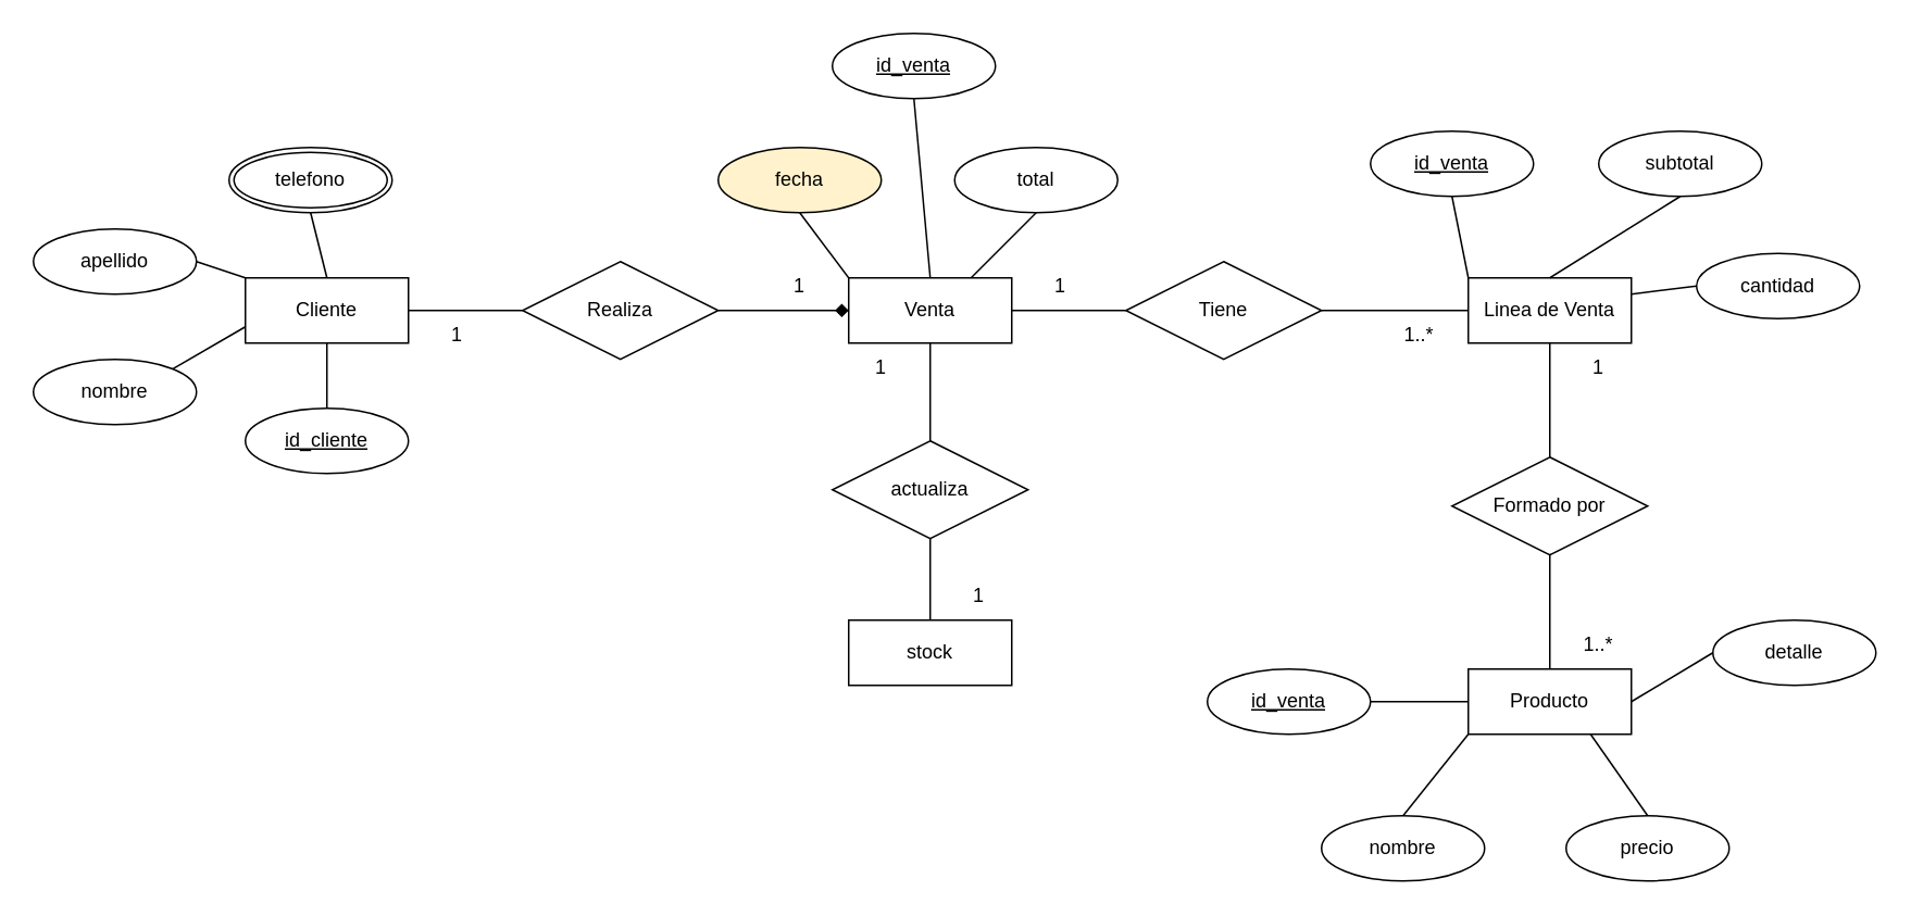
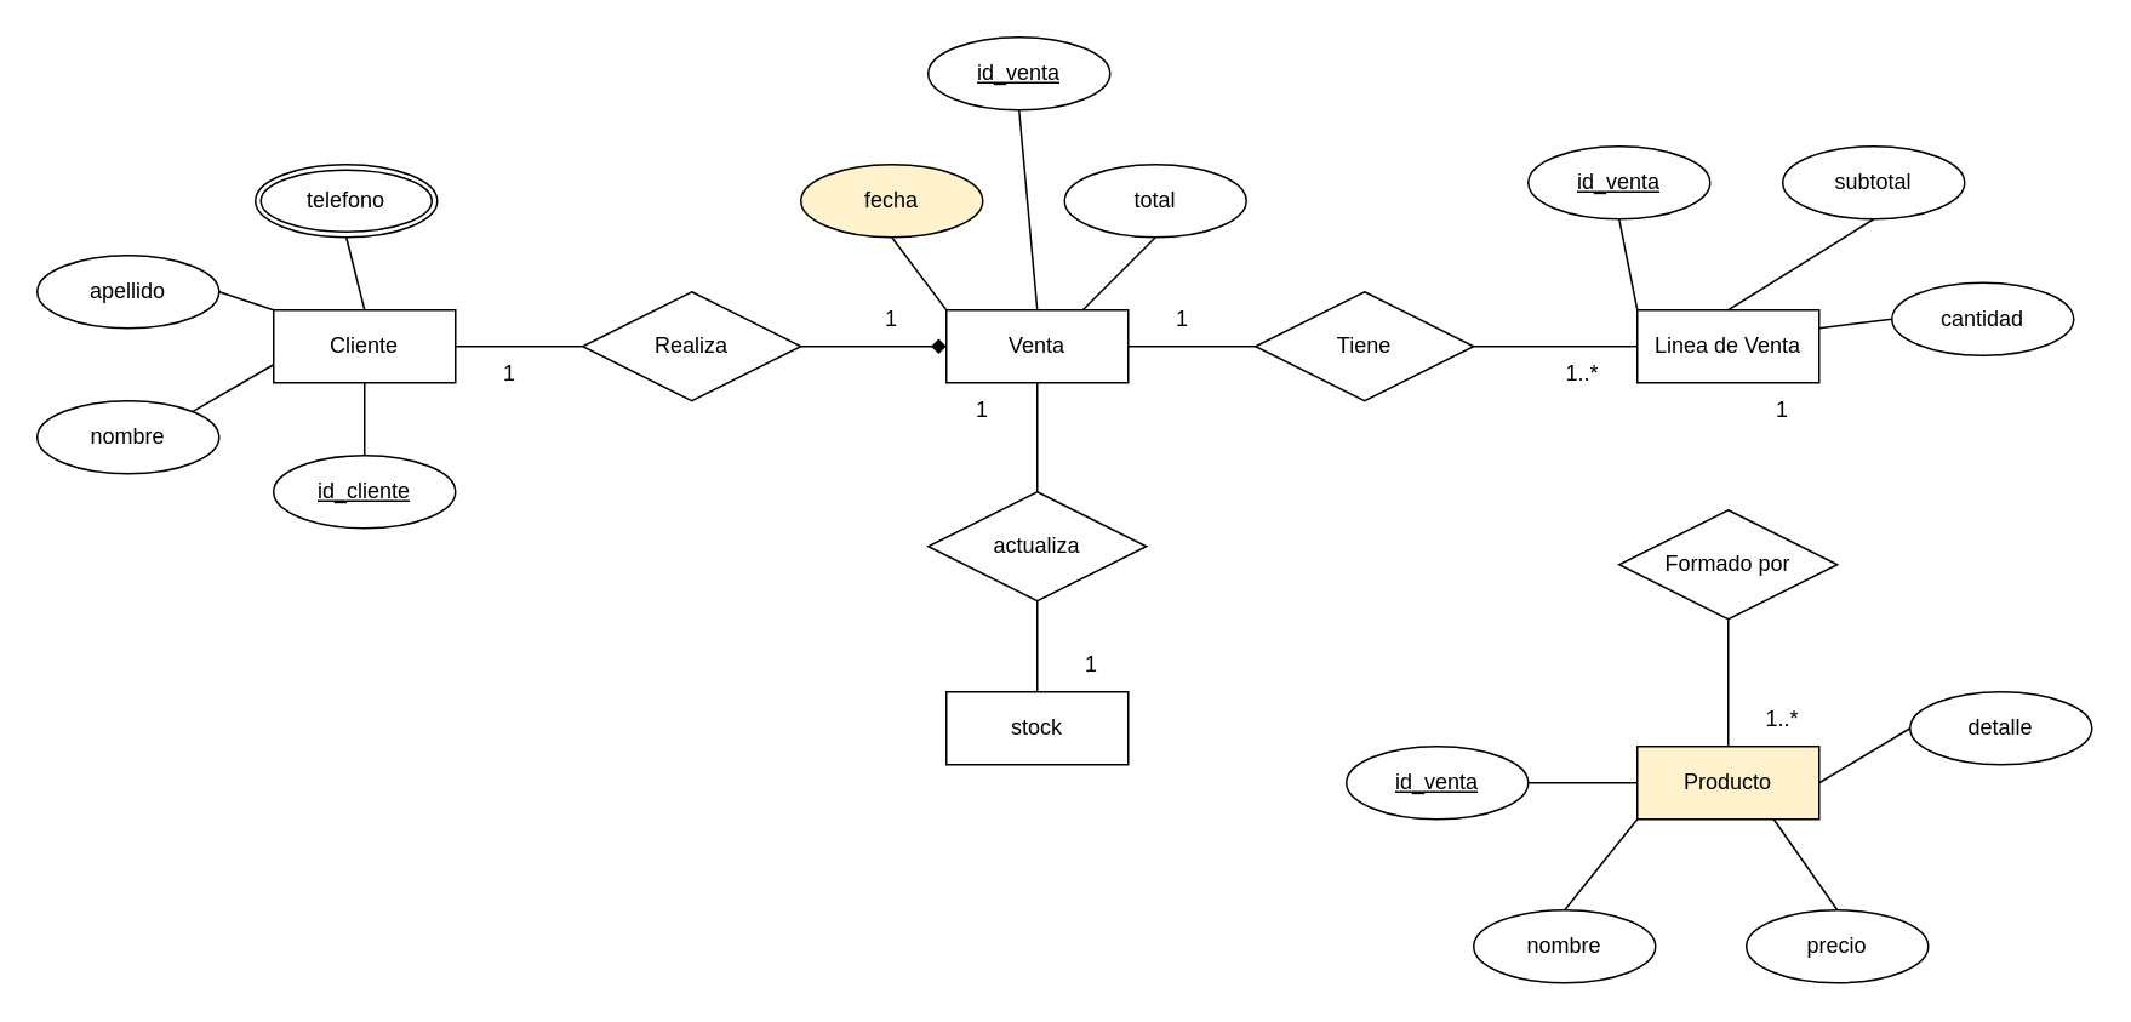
- <mxCell id="17" value="" style="endArrow=none;html=1;rounded=0;entryX=0.5;entryY=1;entryDx=0;entryDy=0;exitX=0.5;exitY=0;exitDx=0;exitDy=0;" edge="1" parent="1" source="9" target="8"><mxGeometry relative="1" as="geometry"><mxPoint x="820" y="200" as="sourcePoint" /><mxPoint x="910" y="200" as="targetPoint" /></mxGeometry></mxCell>
- <mxCell id="10" value="Producto" style="whiteSpace=wrap;html=1;align=center;" vertex="1" parent="1"><mxGeometry x="900" y="410" width="100" height="40" as="geometry" /></mxCell>
+ <mxCell id="10" value="Producto" style="whiteSpace=wrap;html=1;align=center;fillColor=#fff2cc;" vertex="1" parent="1"><mxGeometry x="900" y="410" width="100" height="40" as="geometry" /></mxCell>
